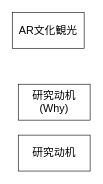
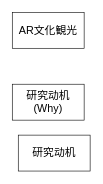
- <mxCell id="3" value="&lt;span style=&quot;font-size: 18px;&quot;&gt;研究动机(Why)&lt;/span&gt;" style="rounded=0;whiteSpace=wrap;html=1;" vertex="1" parent="1"><mxGeometry x="30" y="140" width="120" height="60" as="geometry" /></mxCell>
+ <mxCell id="3" value="&lt;span style=&quot;font-size: 18px;&quot;&gt;研究动机(Why)&lt;/span&gt;" style="rounded=0;whiteSpace=wrap;html=1;" vertex="1" parent="1"><mxGeometry x="20" y="140" width="120" height="60" as="geometry" /></mxCell>
